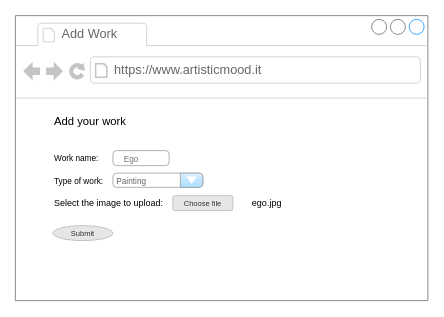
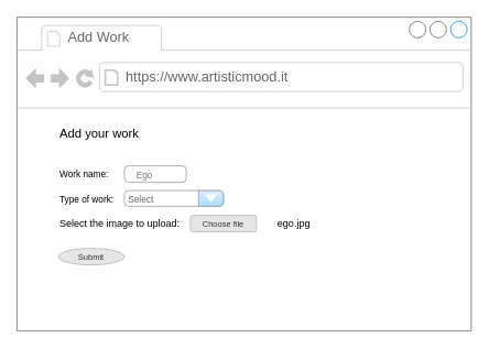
- <mxCell id="5" value="&lt;span style=&quot;font-size: 11px&quot;&gt;Painting&lt;/span&gt;" style="strokeWidth=1;shadow=0;dashed=0;align=left;html=1;shape=mxgraph.mockup.forms.comboBox;strokeColor=#999999;fillColor=#ddeeff;align=left;fillColor2=#aaddff;mainText=;fontColor=#666666;fontSize=17;spacingLeft=3;" vertex="1" parent="2"><mxGeometry x="130" y="210" width="120" height="19" as="geometry" /></mxCell>
+ <mxCell id="5" value="&lt;span style=&quot;font-size: 11px&quot;&gt;Select&lt;/span&gt;" style="strokeWidth=1;shadow=0;dashed=0;align=left;html=1;shape=mxgraph.mockup.forms.comboBox;strokeColor=#999999;fillColor=#ddeeff;align=left;fillColor2=#aaddff;mainText=;fontColor=#666666;fontSize=17;spacingLeft=3;" vertex="1" parent="2"><mxGeometry x="130" y="210" width="120" height="19" as="geometry" /></mxCell>
